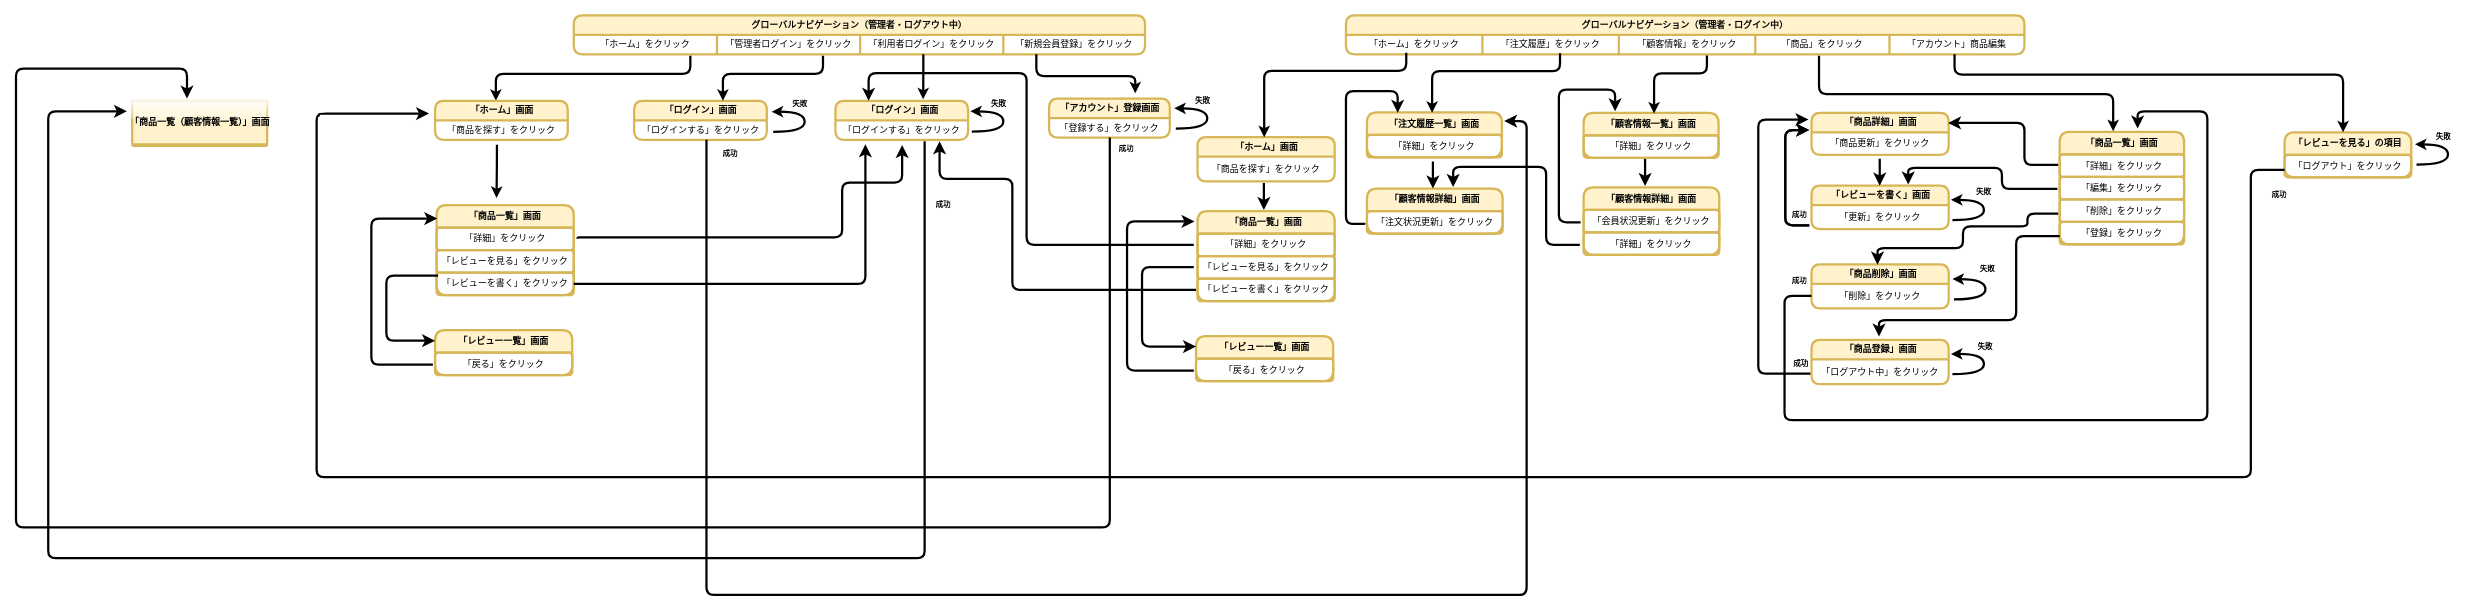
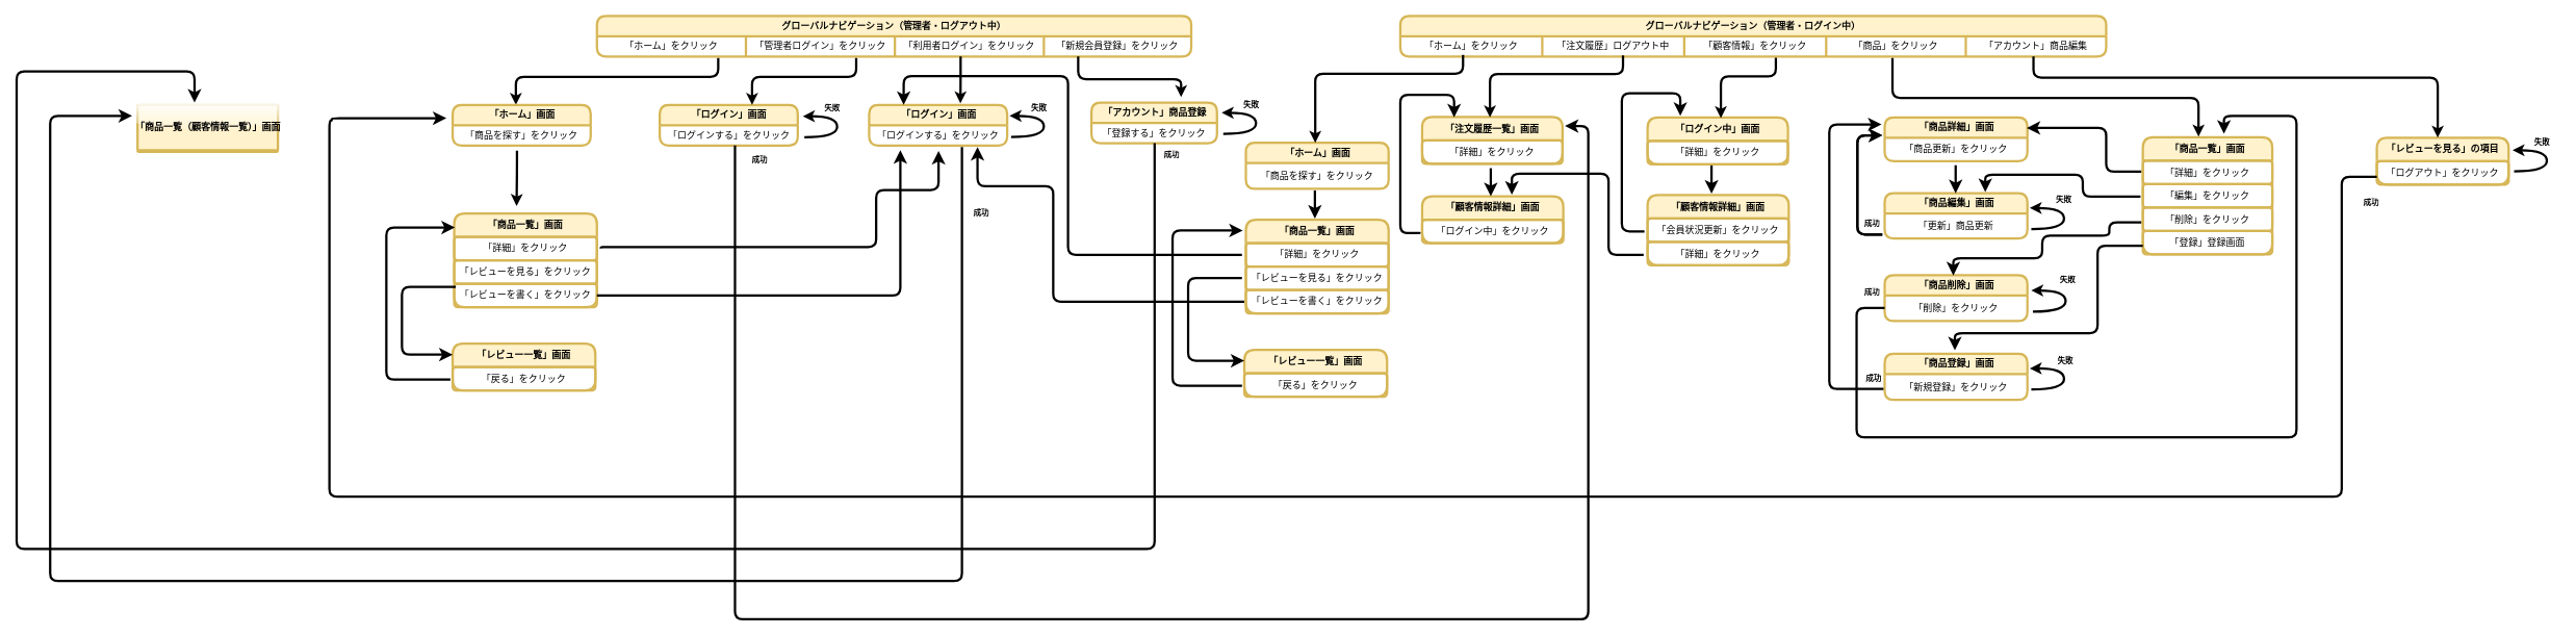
- <mxCell id="30" value="「注文履歴」をクリック" style="shape=partialRectangle;html=1;whiteSpace=wrap;connectable=0;fillColor=none;top=0;left=0;bottom=0;right=0;overflow=hidden;shadow=0;strokeColor=default;align=center;rounded=1;strokeWidth=3;" parent="28" vertex="1"><mxGeometry x="182" width="182" height="26" as="geometry"><mxRectangle width="182" height="26" as="alternateBounds" /></mxGeometry></mxCell>
+ <mxCell id="30" value="「注文履歴」ログアウト中" style="shape=partialRectangle;html=1;whiteSpace=wrap;connectable=0;fillColor=none;top=0;left=0;bottom=0;right=0;overflow=hidden;shadow=0;strokeColor=default;align=center;rounded=1;strokeWidth=3;" parent="28" vertex="1"><mxGeometry x="182" width="182" height="26" as="geometry"><mxRectangle width="182" height="26" as="alternateBounds" /></mxGeometry></mxCell>
- <mxCell id="8" value="「アカウント」登録画面" style="swimlane;fontStyle=1;childLayout=stackLayout;horizontal=1;startSize=26;fillColor=#fff2cc;horizontalStack=0;resizeParent=1;resizeParentMax=0;resizeLast=0;collapsible=1;marginBottom=0;html=1;shadow=0;strokeColor=#d6b656;fontFamily=Helvetica;fontSize=12;rounded=1;strokeWidth=3;" parent="1" vertex="1"><mxGeometry x="1398" y="131" width="161" height="52" as="geometry" /></mxCell>
+ <mxCell id="8" value="「アカウント」商品登録" style="swimlane;fontStyle=1;childLayout=stackLayout;horizontal=1;startSize=26;fillColor=#fff2cc;horizontalStack=0;resizeParent=1;resizeParentMax=0;resizeLast=0;collapsible=1;marginBottom=0;html=1;shadow=0;strokeColor=#d6b656;fontFamily=Helvetica;fontSize=12;rounded=1;strokeWidth=3;" parent="1" vertex="1"><mxGeometry x="1398" y="131" width="161" height="52" as="geometry" /></mxCell>
- <mxCell id="79" value="「顧客情報一覧」画面" style="swimlane;fontStyle=1;childLayout=stackLayout;horizontal=1;startSize=30;horizontalStack=0;resizeParent=1;resizeParentMax=0;resizeLast=0;collapsible=1;marginBottom=0;whiteSpace=wrap;html=1;shadow=0;strokeColor=#d6b656;fontFamily=Helvetica;fontSize=12;fillColor=#fff2cc;align=center;rounded=1;strokeWidth=3;" parent="1" vertex="1"><mxGeometry x="2111" y="150" width="180" height="60" as="geometry" /></mxCell>
+ <mxCell id="79" value="「ログイン中」画面" style="swimlane;fontStyle=1;childLayout=stackLayout;horizontal=1;startSize=30;horizontalStack=0;resizeParent=1;resizeParentMax=0;resizeLast=0;collapsible=1;marginBottom=0;whiteSpace=wrap;html=1;shadow=0;strokeColor=#d6b656;fontFamily=Helvetica;fontSize=12;fillColor=#fff2cc;align=center;rounded=1;strokeWidth=3;" parent="1" vertex="1"><mxGeometry x="2111" y="150" width="180" height="60" as="geometry" /></mxCell>
- <mxCell id="53" value="「レビューを書く」画面" style="swimlane;fontStyle=1;childLayout=stackLayout;horizontal=1;startSize=26;fillColor=#fff2cc;horizontalStack=0;resizeParent=1;resizeParentMax=0;resizeLast=0;collapsible=1;marginBottom=0;html=1;shadow=0;strokeColor=#d6b656;fontFamily=Helvetica;fontSize=12;rounded=1;strokeWidth=3;" parent="1" vertex="1"><mxGeometry x="2415" y="247.13" width="183" height="58" as="geometry" /></mxCell>
+ <mxCell id="53" value="「商品編集」画面" style="swimlane;fontStyle=1;childLayout=stackLayout;horizontal=1;startSize=26;fillColor=#fff2cc;horizontalStack=0;resizeParent=1;resizeParentMax=0;resizeLast=0;collapsible=1;marginBottom=0;html=1;shadow=0;strokeColor=#d6b656;fontFamily=Helvetica;fontSize=12;rounded=1;strokeWidth=3;" parent="1" vertex="1"><mxGeometry x="2415" y="247.13" width="183" height="58" as="geometry" /></mxCell>
- <mxCell id="54" value="「更新」をクリック" style="text;strokeColor=none;fillColor=none;align=center;verticalAlign=middle;spacingLeft=4;spacingRight=4;overflow=hidden;rotatable=0;points=[[0,0.5],[1,0.5]];portConstraint=eastwest;whiteSpace=wrap;html=1;shadow=0;fontFamily=Helvetica;fontSize=12;fontColor=default;startSize=30;rounded=1;strokeWidth=3;" parent="53" vertex="1"><mxGeometry y="26" width="183" height="32" as="geometry" /></mxCell>
+ <mxCell id="54" value="「更新」商品更新" style="text;strokeColor=none;fillColor=none;align=center;verticalAlign=middle;spacingLeft=4;spacingRight=4;overflow=hidden;rotatable=0;points=[[0,0.5],[1,0.5]];portConstraint=eastwest;whiteSpace=wrap;html=1;shadow=0;fontFamily=Helvetica;fontSize=12;fontColor=default;startSize=30;rounded=1;strokeWidth=3;" parent="53" vertex="1"><mxGeometry y="26" width="183" height="32" as="geometry" /></mxCell>
- <mxCell id="87" value="「注文状況更新」をクリック" style="text;align=center;verticalAlign=middle;spacingLeft=4;spacingRight=4;overflow=hidden;points=[[0,0.5],[1,0.5]];portConstraint=eastwest;rotatable=0;whiteSpace=wrap;html=1;shadow=0;fontFamily=Helvetica;fontSize=12;strokeColor=#D6B656;rounded=1;strokeWidth=3;" parent="86" vertex="1"><mxGeometry y="30" width="181" height="30" as="geometry" /></mxCell>
+ <mxCell id="87" value="「ログイン中」をクリック" style="text;align=center;verticalAlign=middle;spacingLeft=4;spacingRight=4;overflow=hidden;points=[[0,0.5],[1,0.5]];portConstraint=eastwest;rotatable=0;whiteSpace=wrap;html=1;shadow=0;fontFamily=Helvetica;fontSize=12;strokeColor=#D6B656;rounded=1;strokeWidth=3;" parent="86" vertex="1"><mxGeometry y="30" width="181" height="30" as="geometry" /></mxCell>
- <mxCell id="47" value="「登録」をクリック" style="text;align=center;verticalAlign=middle;spacingLeft=4;spacingRight=4;overflow=hidden;points=[[0,0.5],[1,0.5]];portConstraint=eastwest;rotatable=0;whiteSpace=wrap;html=1;shadow=0;fontFamily=Helvetica;fontSize=12;strokeColor=#D6B656;rounded=1;strokeWidth=3;" parent="43" vertex="1"><mxGeometry y="120" width="166" height="30" as="geometry" /></mxCell>
+ <mxCell id="47" value="「登録」登録画面" style="text;align=center;verticalAlign=middle;spacingLeft=4;spacingRight=4;overflow=hidden;points=[[0,0.5],[1,0.5]];portConstraint=eastwest;rotatable=0;whiteSpace=wrap;html=1;shadow=0;fontFamily=Helvetica;fontSize=12;strokeColor=#D6B656;rounded=1;strokeWidth=3;" parent="43" vertex="1"><mxGeometry y="120" width="166" height="30" as="geometry" /></mxCell>
- <mxCell id="59" value="「ログアウト中」をクリック" style="text;strokeColor=none;fillColor=none;align=center;verticalAlign=middle;spacingLeft=4;spacingRight=4;overflow=hidden;rotatable=0;points=[[0,0.5],[1,0.5]];portConstraint=eastwest;whiteSpace=wrap;html=1;shadow=0;fontFamily=Helvetica;fontSize=12;fontColor=default;startSize=30;rounded=1;strokeWidth=3;" parent="58" vertex="1"><mxGeometry y="26" width="183" height="33" as="geometry" /></mxCell>
+ <mxCell id="59" value="「新規登録」をクリック" style="text;strokeColor=none;fillColor=none;align=center;verticalAlign=middle;spacingLeft=4;spacingRight=4;overflow=hidden;rotatable=0;points=[[0,0.5],[1,0.5]];portConstraint=eastwest;whiteSpace=wrap;html=1;shadow=0;fontFamily=Helvetica;fontSize=12;fontColor=default;startSize=30;rounded=1;strokeWidth=3;" parent="58" vertex="1"><mxGeometry y="26" width="183" height="33" as="geometry" /></mxCell>
